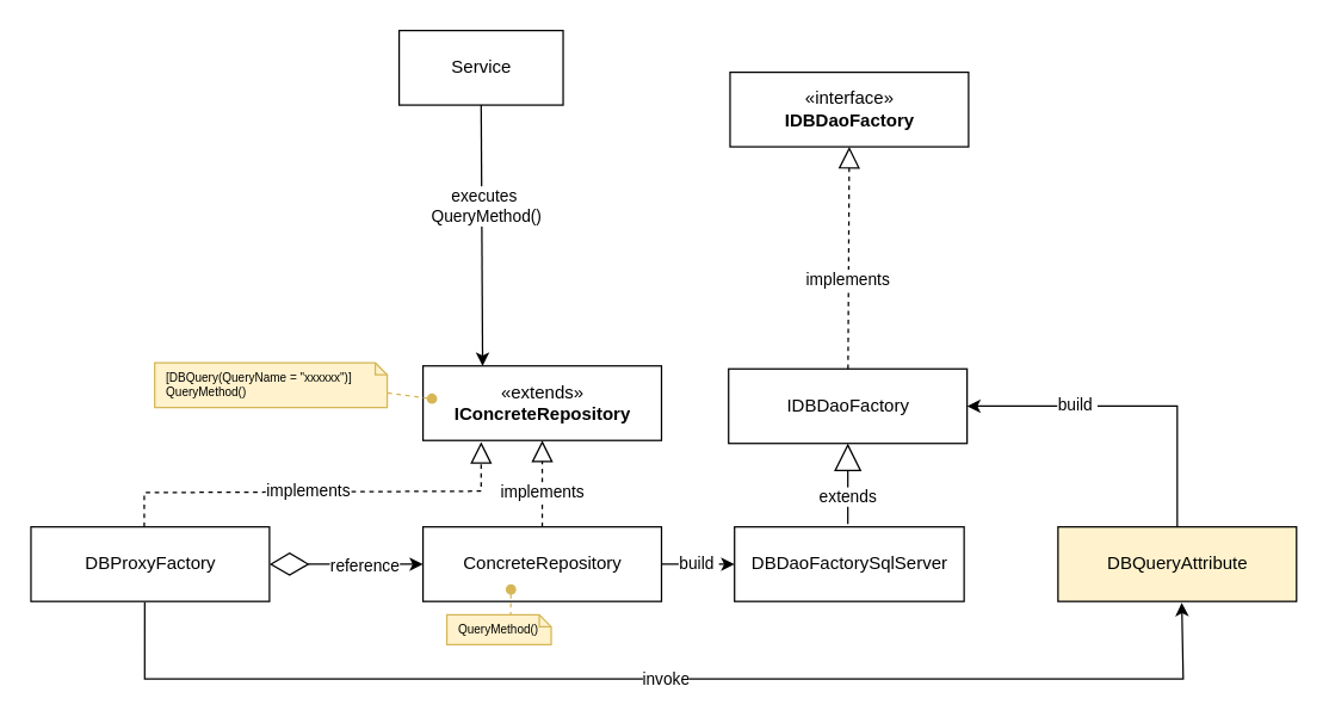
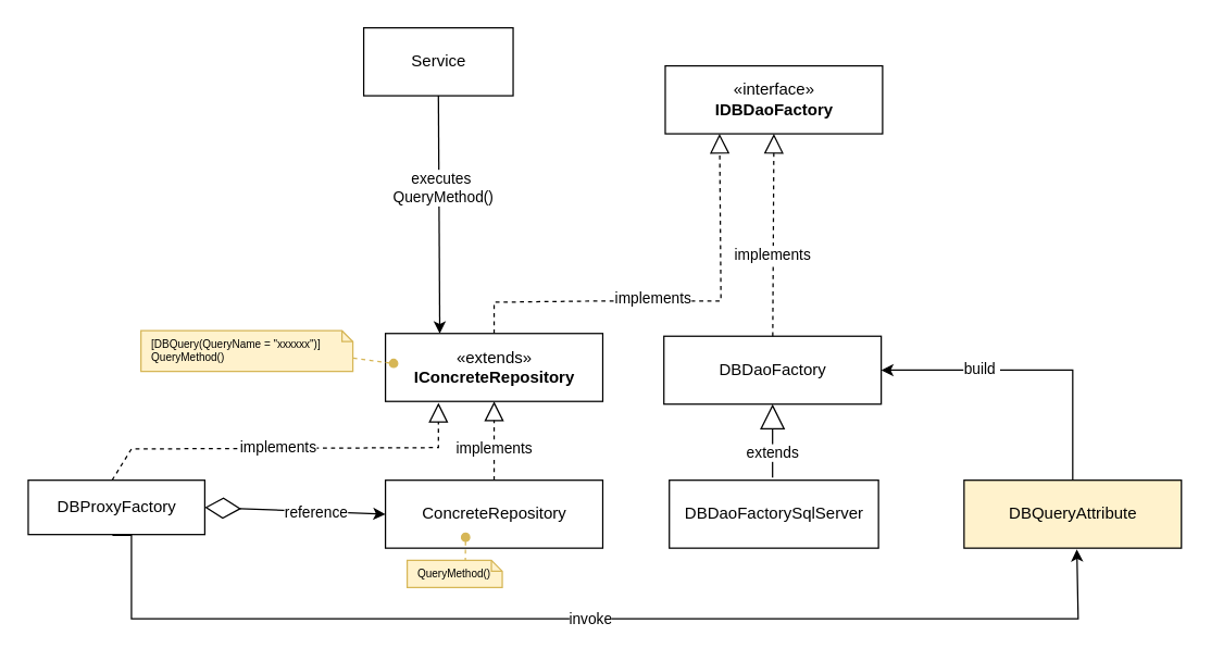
+ <mxCell id="7" value="implements" style="endArrow=block;dashed=1;endFill=0;endSize=12;html=1;rounded=0;entryX=0.25;entryY=1;entryDx=0;entryDy=0;exitX=0.5;exitY=0;exitDx=0;exitDy=0;" edge="1" parent="1" source="8" target="2"><mxGeometry x="-0.108" y="2" width="160" relative="1" as="geometry"><mxPoint x="578" y="257" as="sourcePoint" /><mxPoint x="430.5" y="297" as="targetPoint" /><mxPoint as="offset" /><Array as="points"><mxPoint x="363" y="222" /><mxPoint x="446" y="221" /><mxPoint x="530" y="221" /></Array></mxGeometry></mxCell>
- <mxCell id="3" value="IDBDaoFactory" style="html=1;" vertex="1" parent="1"><mxGeometry x="488" y="247" width="160" height="50" as="geometry" /></mxCell>
+ <mxCell id="3" value="DBDaoFactory" style="html=1;" vertex="1" parent="1"><mxGeometry x="488" y="247" width="160" height="50" as="geometry" /></mxCell>
- <mxCell id="12" value="DBProxyFactory" style="html=1;" vertex="1" parent="1"><mxGeometry x="20" y="353" width="160" height="50" as="geometry" /></mxCell>
+ <mxCell id="12" value="DBProxyFactory" style="html=1;" vertex="1" parent="1"><mxGeometry x="20" y="353" width="130" height="40" as="geometry" /></mxCell>
- <mxCell id="11" value="build&amp;nbsp;" style="edgeStyle=orthogonalEdgeStyle;rounded=0;orthogonalLoop=1;jettySize=auto;html=1;exitX=1;exitY=0.5;exitDx=0;exitDy=0;" edge="1" parent="1" source="9" target="4"><mxGeometry x="0.003" relative="1" as="geometry"><mxPoint x="139" y="207" as="sourcePoint" /><mxPoint x="139" y="257" as="targetPoint" /><mxPoint as="offset" /></mxGeometry></mxCell>
